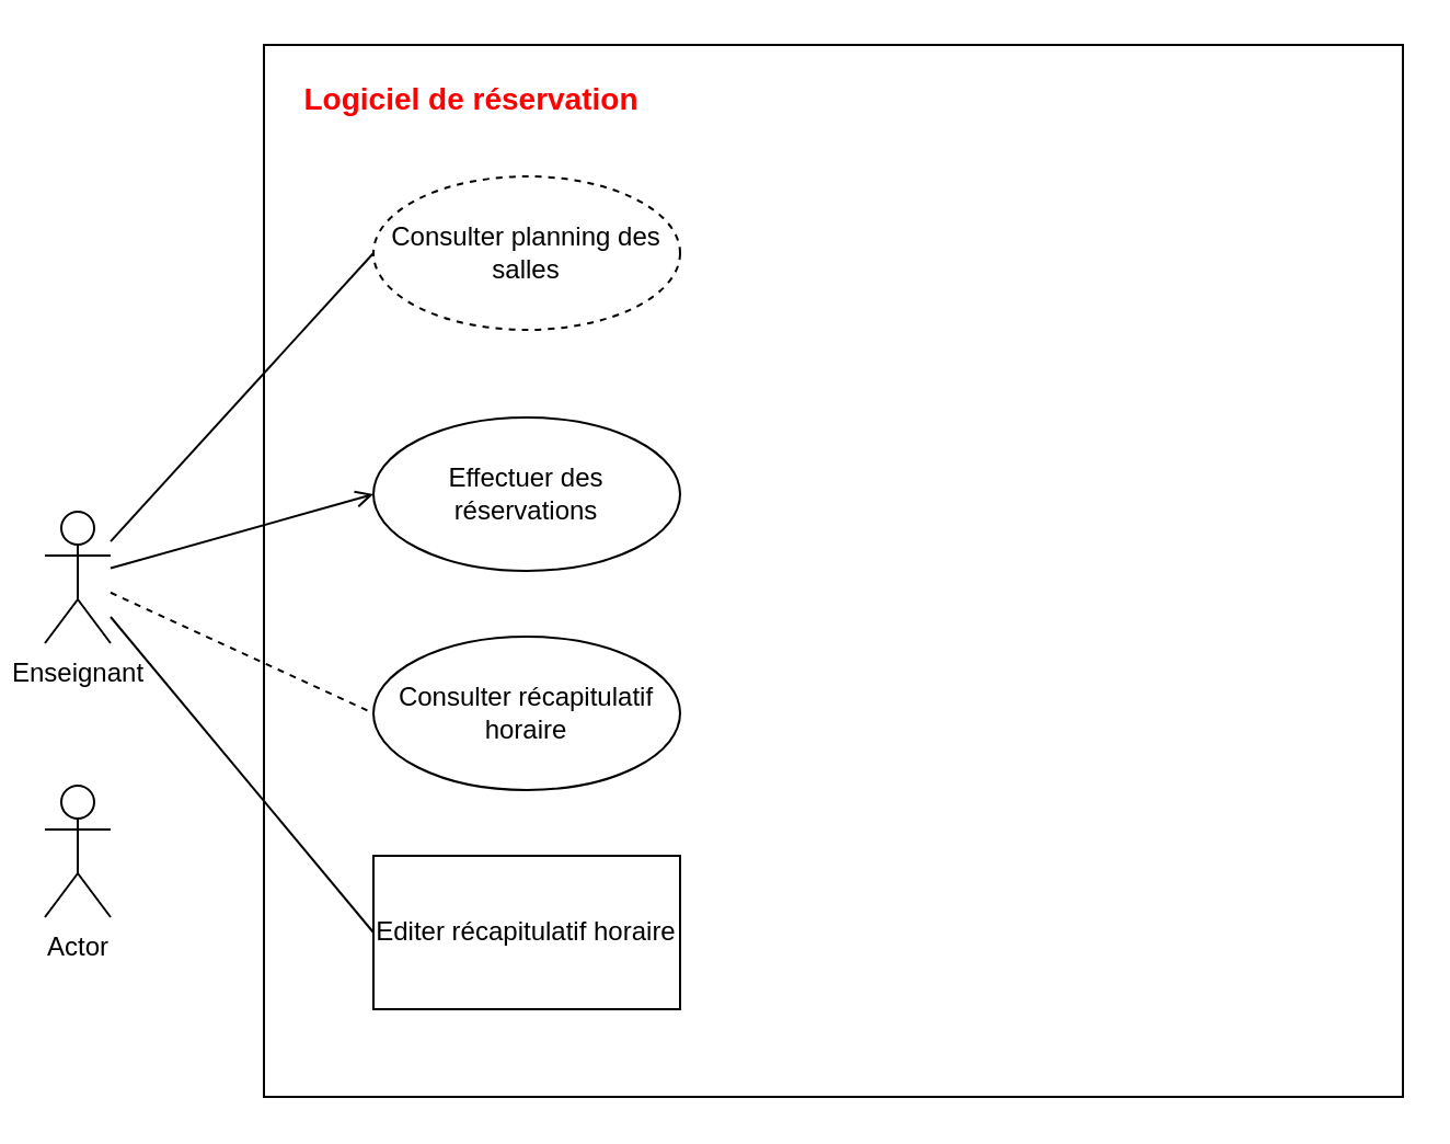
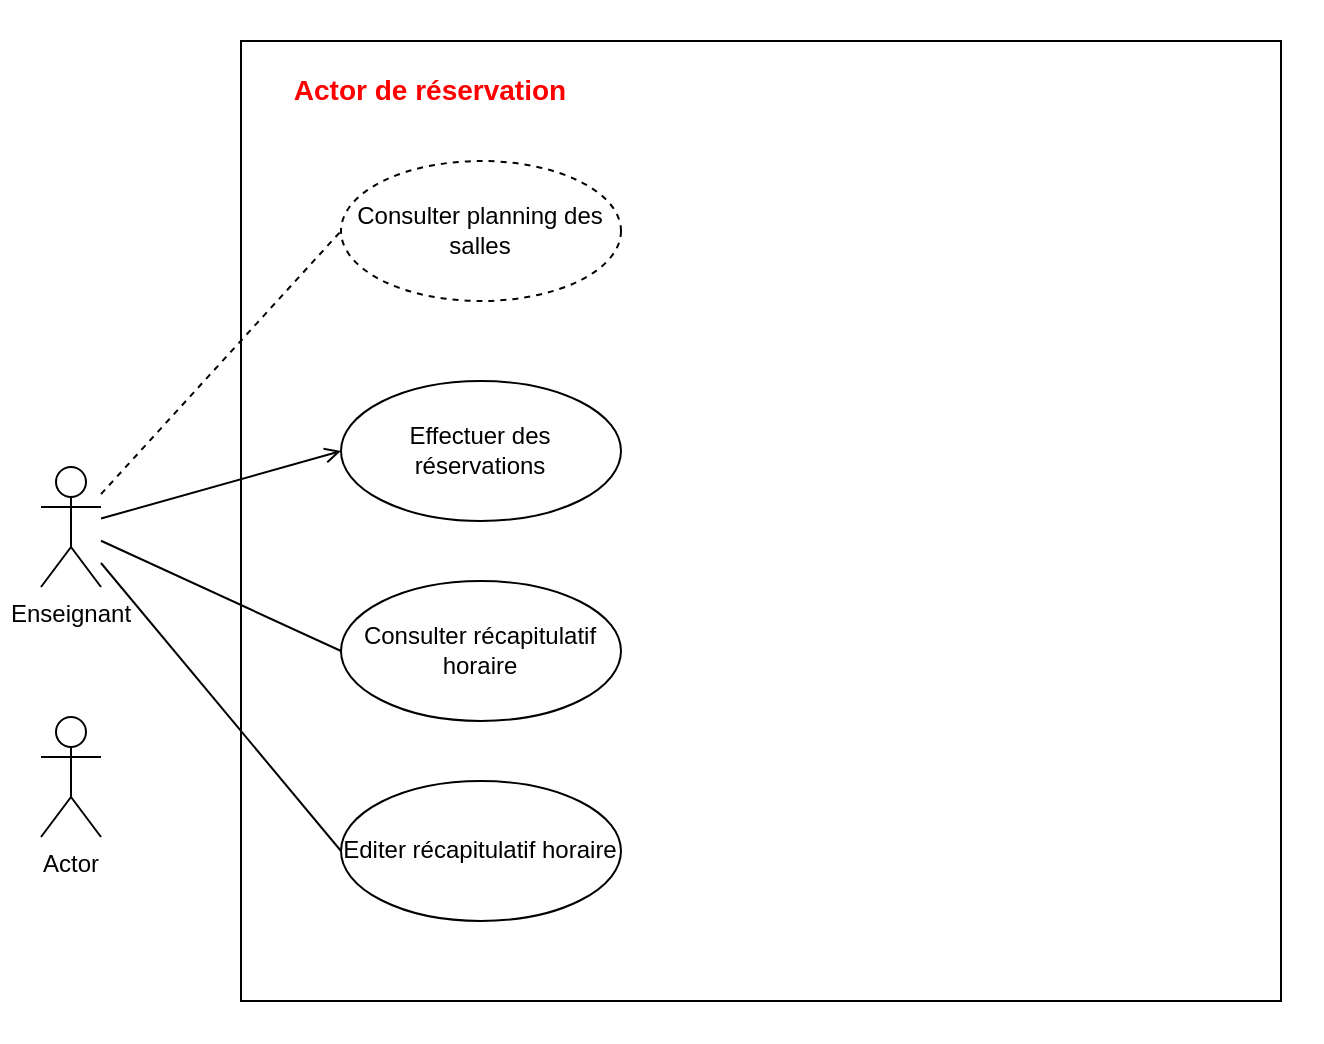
- <mxCell id="3" value="&lt;b&gt;&lt;font style=&quot;font-size: 14px; color: light-dark(rgb(255, 0, 0), rgb(237, 237, 237));&quot;&gt;Logiciel de réservation&lt;/font&gt;&lt;/b&gt;" style="text;html=1;align=center;verticalAlign=middle;whiteSpace=wrap;rounded=0;" vertex="1" parent="1"><mxGeometry x="130" y="30" width="170" height="30" as="geometry" /></mxCell>
+ <mxCell id="3" value="&lt;b&gt;&lt;font style=&quot;font-size: 14px; color: light-dark(rgb(255, 0, 0), rgb(237, 237, 237));&quot;&gt;Actor de réservation&lt;/font&gt;&lt;/b&gt;" style="text;html=1;align=center;verticalAlign=middle;whiteSpace=wrap;rounded=0;" vertex="1" parent="1"><mxGeometry x="130" y="30" width="170" height="30" as="geometry" /></mxCell>
- <mxCell id="5" style="rounded=0;orthogonalLoop=1;jettySize=auto;html=1;entryX=0;entryY=0.5;entryDx=0;entryDy=0;endArrow=none;startFill=0;" edge="1" parent="1" source="8" target="11"><mxGeometry relative="1" as="geometry" /></mxCell>
+ <mxCell id="5" style="rounded=0;orthogonalLoop=1;jettySize=auto;html=1;entryX=0;entryY=0.5;entryDx=0;entryDy=0;endArrow=none;startFill=0;dashed=1;" edge="1" parent="1" source="8" target="11"><mxGeometry relative="1" as="geometry" /></mxCell>
- <mxCell id="6" style="rounded=0;orthogonalLoop=1;jettySize=auto;html=1;entryX=0;entryY=0.5;entryDx=0;entryDy=0;endArrow=none;startFill=0;dashed=1;" edge="1" parent="1" source="8" target="12"><mxGeometry relative="1" as="geometry" /></mxCell>
+ <mxCell id="6" style="rounded=0;orthogonalLoop=1;jettySize=auto;html=1;entryX=0;entryY=0.5;entryDx=0;entryDy=0;endArrow=none;startFill=0;" edge="1" parent="1" source="8" target="12"><mxGeometry relative="1" as="geometry" /></mxCell>
- <mxCell id="13" value="Editer récapitulatif horaire" style="whiteSpace=wrap;html=1;rounded=0;" vertex="1" parent="1"><mxGeometry x="170" y="390" width="140" height="70" as="geometry" /></mxCell>
+ <mxCell id="13" value="Editer récapitulatif horaire" style="ellipse;whiteSpace=wrap;html=1;" vertex="1" parent="1"><mxGeometry x="170" y="390" width="140" height="70" as="geometry" /></mxCell>
